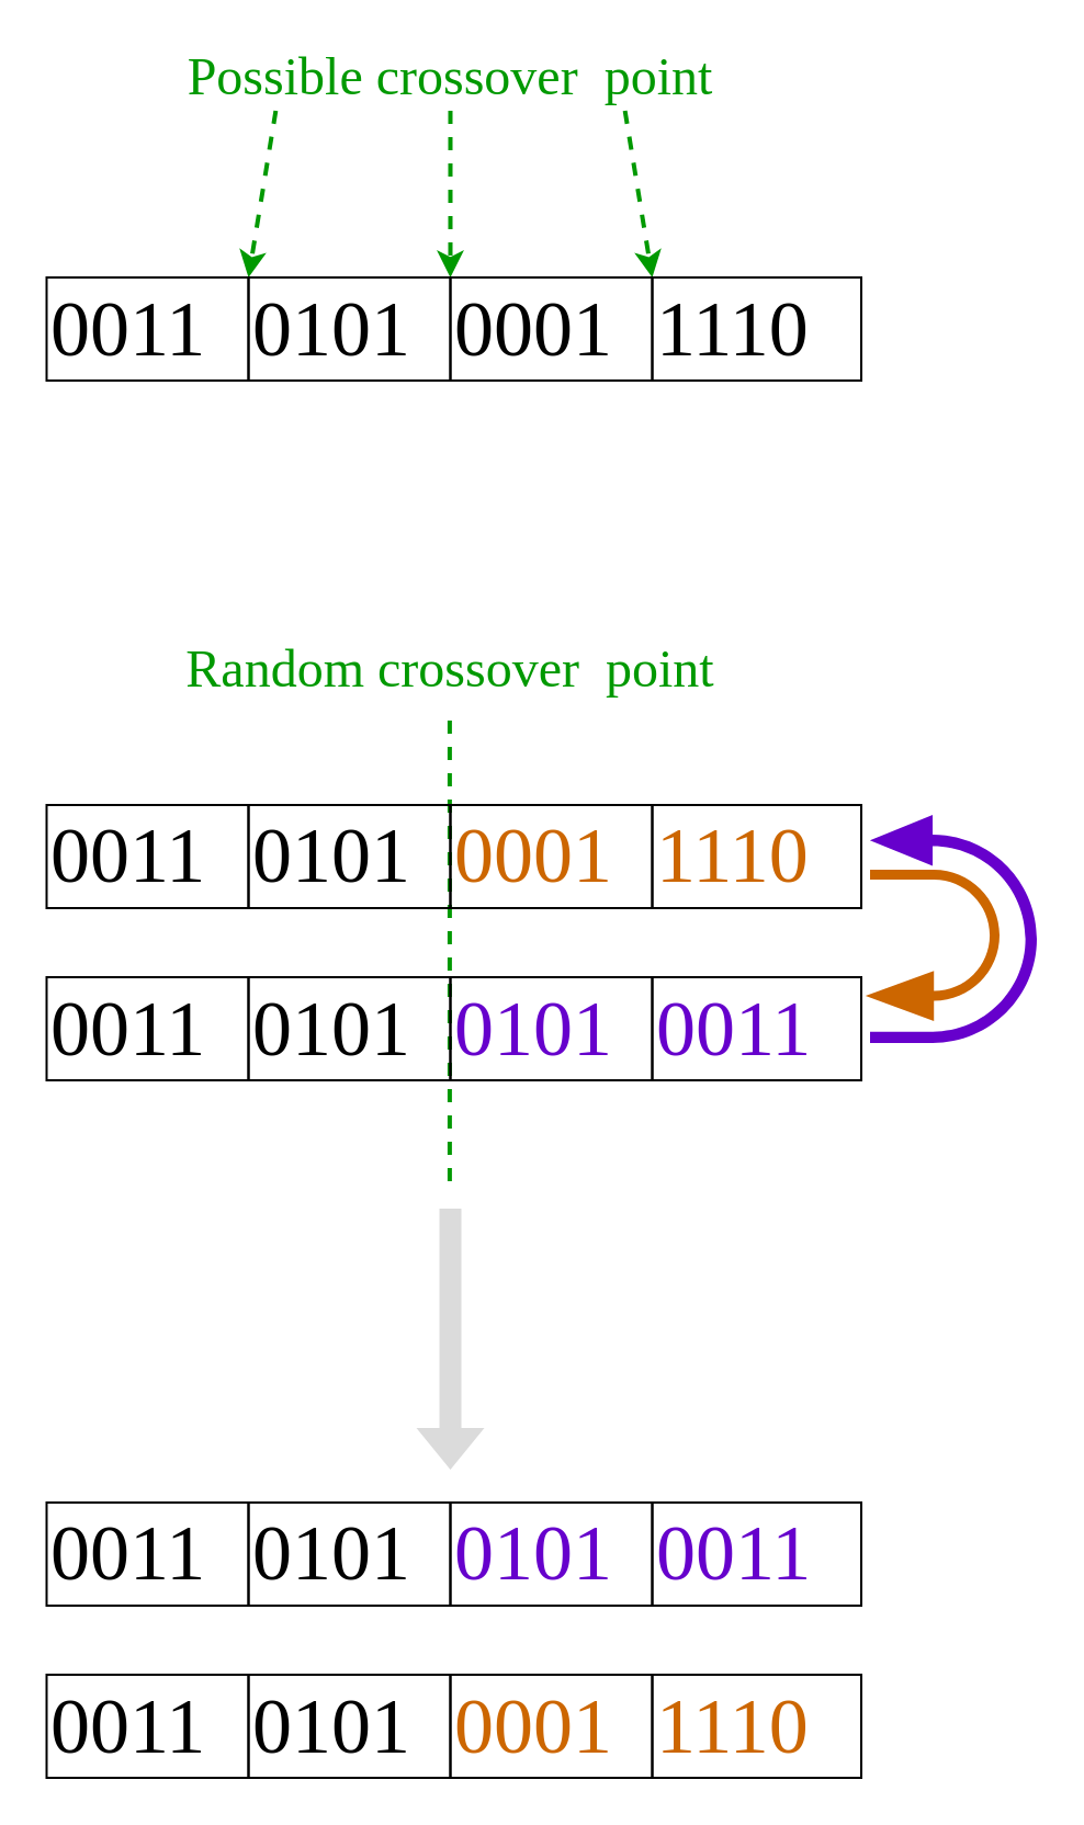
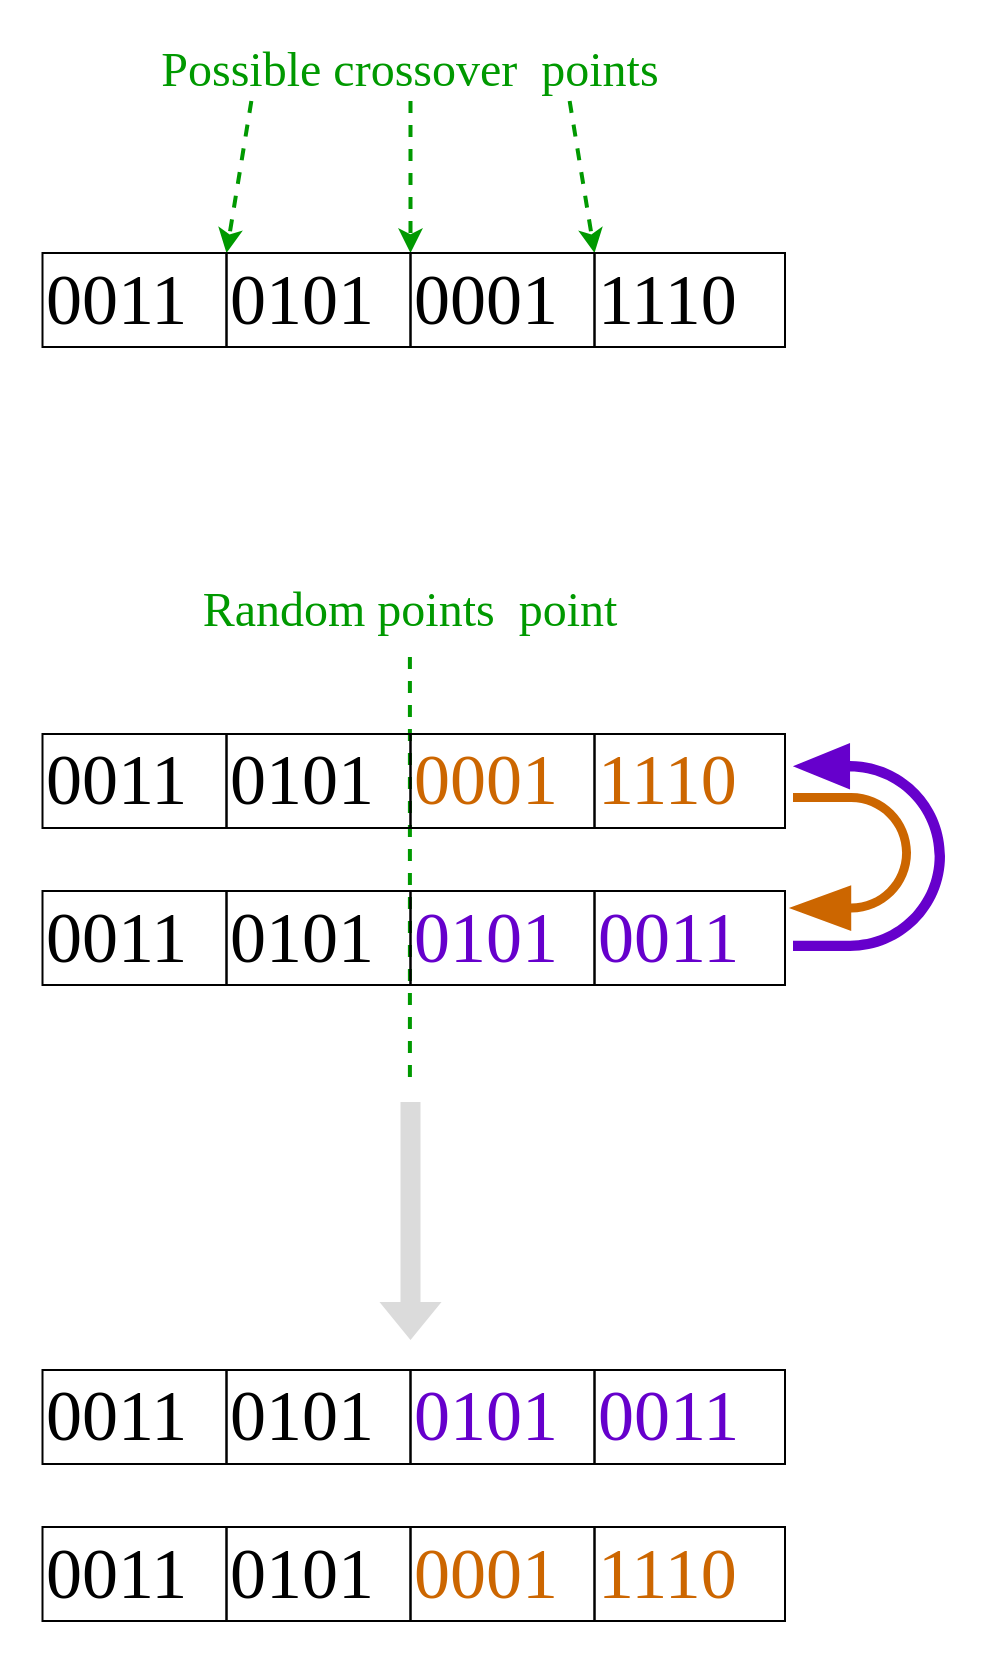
- <mxCell id="4" value="&lt;font style=&quot;font-size: 24px;&quot; face=&quot;Verdana&quot;&gt;Possible crossover&amp;nbsp; point&lt;/font&gt;" style="text;html=1;strokeColor=none;fillColor=none;align=center;verticalAlign=middle;whiteSpace=wrap;rounded=0;fontColor=#009900;" vertex="1" parent="1"><mxGeometry x="45.61" y="20" width="318.28" height="30" as="geometry" /></mxCell>
+ <mxCell id="4" value="&lt;font style=&quot;font-size: 24px;&quot; face=&quot;Verdana&quot;&gt;Possible crossover&amp;nbsp; points&lt;/font&gt;" style="text;html=1;strokeColor=none;fillColor=none;align=center;verticalAlign=middle;whiteSpace=wrap;rounded=0;fontColor=#009900;" vertex="1" parent="1"><mxGeometry x="45.61" y="20" width="318.28" height="30" as="geometry" /></mxCell>
- <mxCell id="10" value="&lt;font style=&quot;font-size: 24px;&quot; face=&quot;Verdana&quot;&gt;Random crossover&amp;nbsp; point&lt;/font&gt;" style="text;html=1;strokeColor=none;fillColor=none;align=center;verticalAlign=middle;whiteSpace=wrap;rounded=0;fontColor=#009900;" vertex="1" parent="1"><mxGeometry x="45.61" y="290" width="318.28" height="30" as="geometry" /></mxCell>
+ <mxCell id="10" value="&lt;font style=&quot;font-size: 24px;&quot; face=&quot;Verdana&quot;&gt;Random points&amp;nbsp; point&lt;/font&gt;" style="text;html=1;strokeColor=none;fillColor=none;align=center;verticalAlign=middle;whiteSpace=wrap;rounded=0;fontColor=#009900;" vertex="1" parent="1"><mxGeometry x="45.61" y="290" width="318.28" height="30" as="geometry" /></mxCell>
